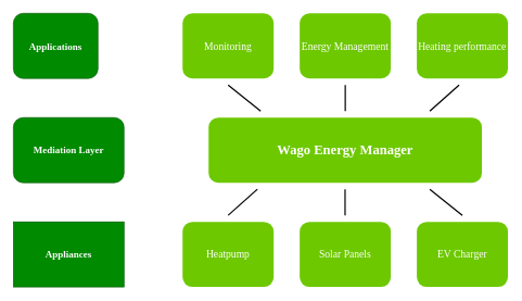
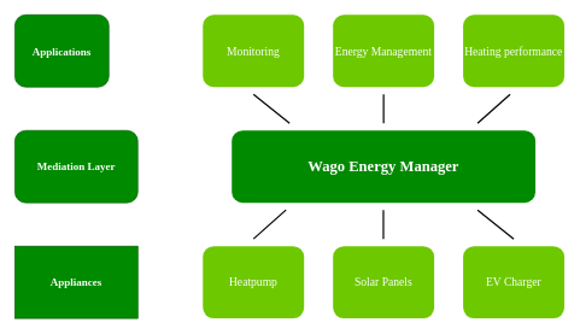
- <mxCell id="2" value="Wago Energy Manager" style="rounded=1;whiteSpace=wrap;html=1;strokeColor=none;fillColor=#6DC800;fontColor=#ffffff;fontFamily=Tahoma;fontSize=21;fontStyle=1" parent="1" vertex="1"><mxGeometry x="320" y="180" width="420" height="100" as="geometry" /></mxCell>
+ <mxCell id="2" value="Wago Energy Manager" style="rounded=1;whiteSpace=wrap;html=1;strokeColor=none;fillColor=#008a00;fontColor=#ffffff;fontFamily=Tahoma;fontSize=21;fontStyle=1;" parent="1" vertex="1"><mxGeometry x="320" y="180" width="420" height="100" as="geometry" /></mxCell>
